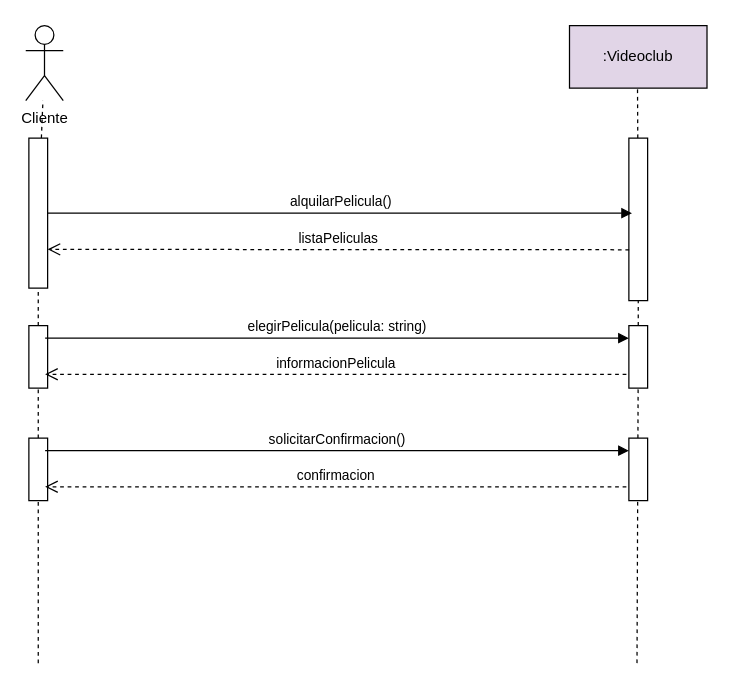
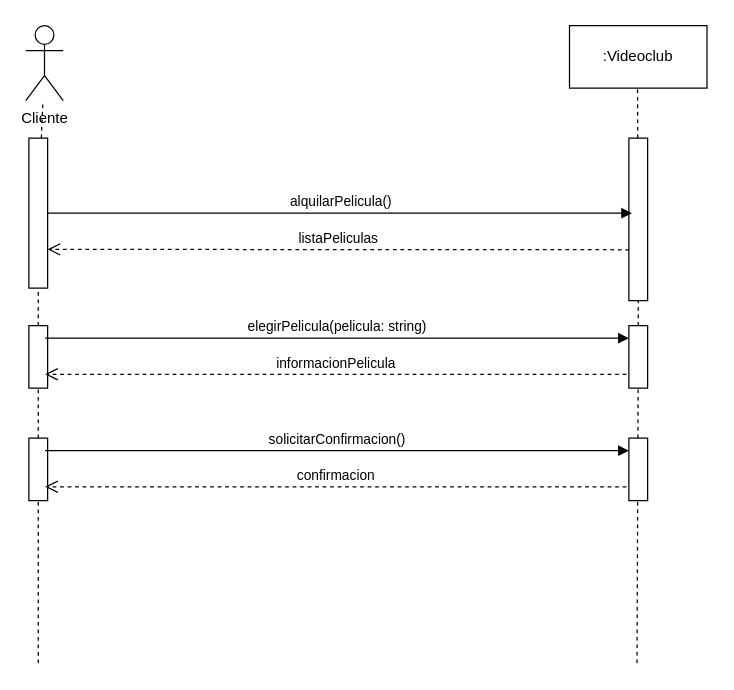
- <mxCell id="4" value=":Videoclub" style="html=1;whiteSpace=wrap;fillColor=#e1d5e7;" vertex="1" parent="1"><mxGeometry x="455" y="20" width="110" height="50" as="geometry" /></mxCell>
+ <mxCell id="4" value=":Videoclub" style="html=1;whiteSpace=wrap;" vertex="1" parent="1"><mxGeometry x="455" y="20" width="110" height="50" as="geometry" /></mxCell>
